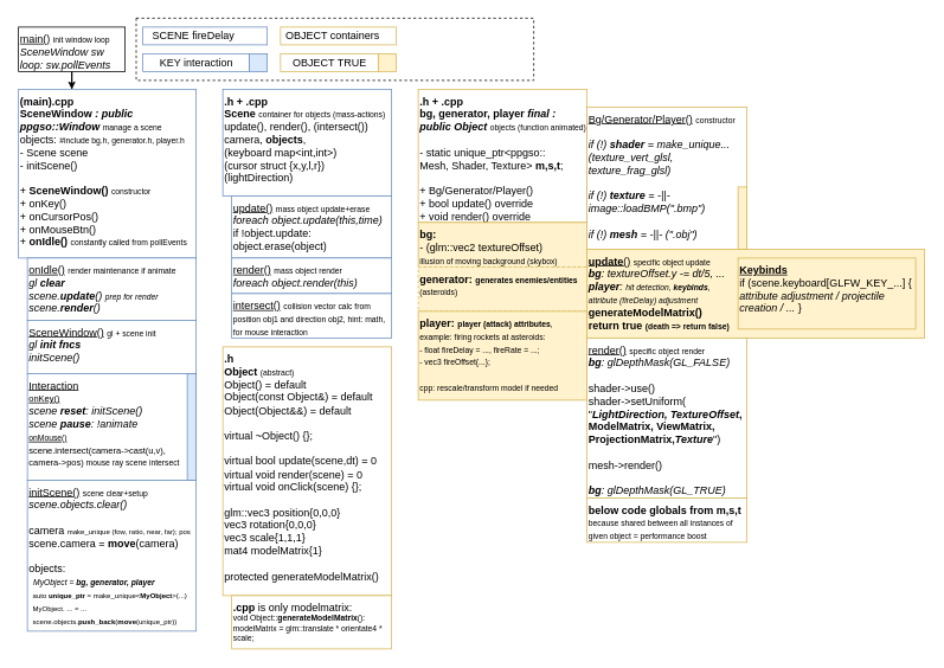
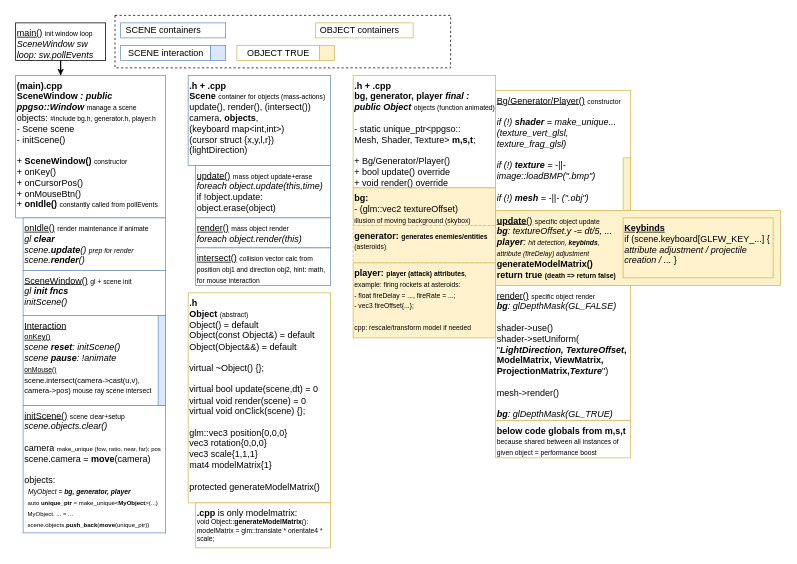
- <mxCell id="28" value="SCENE fireDelay&amp;nbsp; &amp;nbsp; &amp;nbsp; &amp;nbsp;&amp;nbsp;" style="text;html=1;align=center;verticalAlign=middle;resizable=0;points=[];autosize=1;fillColor=none;strokeColor=#6c8ebf;" vertex="1" parent="1"><mxGeometry x="160" y="30" width="140" height="20" as="geometry" /></mxCell>
+ <mxCell id="28" value="SCENE containers&amp;nbsp; &amp;nbsp; &amp;nbsp; &amp;nbsp;&amp;nbsp;" style="text;html=1;align=center;verticalAlign=middle;resizable=0;points=[];autosize=1;fillColor=none;strokeColor=#6c8ebf;" vertex="1" parent="1"><mxGeometry x="160" y="30" width="140" height="20" as="geometry" /></mxCell>
- <mxCell id="24" value="OBJECT containers&amp;nbsp; &amp;nbsp;&amp;nbsp;" style="text;html=1;align=center;verticalAlign=middle;resizable=0;points=[];autosize=1;fillColor=none;strokeColor=#d6b656;" vertex="1" parent="1"><mxGeometry x="315" y="30" width="130" height="20" as="geometry" /></mxCell>
+ <mxCell id="24" value="OBJECT containers&amp;nbsp; &amp;nbsp;&amp;nbsp;" style="text;html=1;align=center;verticalAlign=middle;resizable=0;points=[];autosize=1;fillColor=none;strokeColor=#d6b656;" vertex="1" parent="1"><mxGeometry x="420" y="30" width="130" height="20" as="geometry" /></mxCell>
- <mxCell id="29" value="KEY interaction" style="text;html=1;align=center;verticalAlign=middle;resizable=0;points=[];autosize=1;fillColor=none;strokeColor=#6c8ebf;" vertex="1" parent="1"><mxGeometry x="160" y="60" width="120" height="20" as="geometry" /></mxCell>
+ <mxCell id="29" value="SCENE interaction" style="text;html=1;align=center;verticalAlign=middle;resizable=0;points=[];autosize=1;fillColor=none;strokeColor=#6c8ebf;" vertex="1" parent="1"><mxGeometry x="160" y="60" width="120" height="20" as="geometry" /></mxCell>
